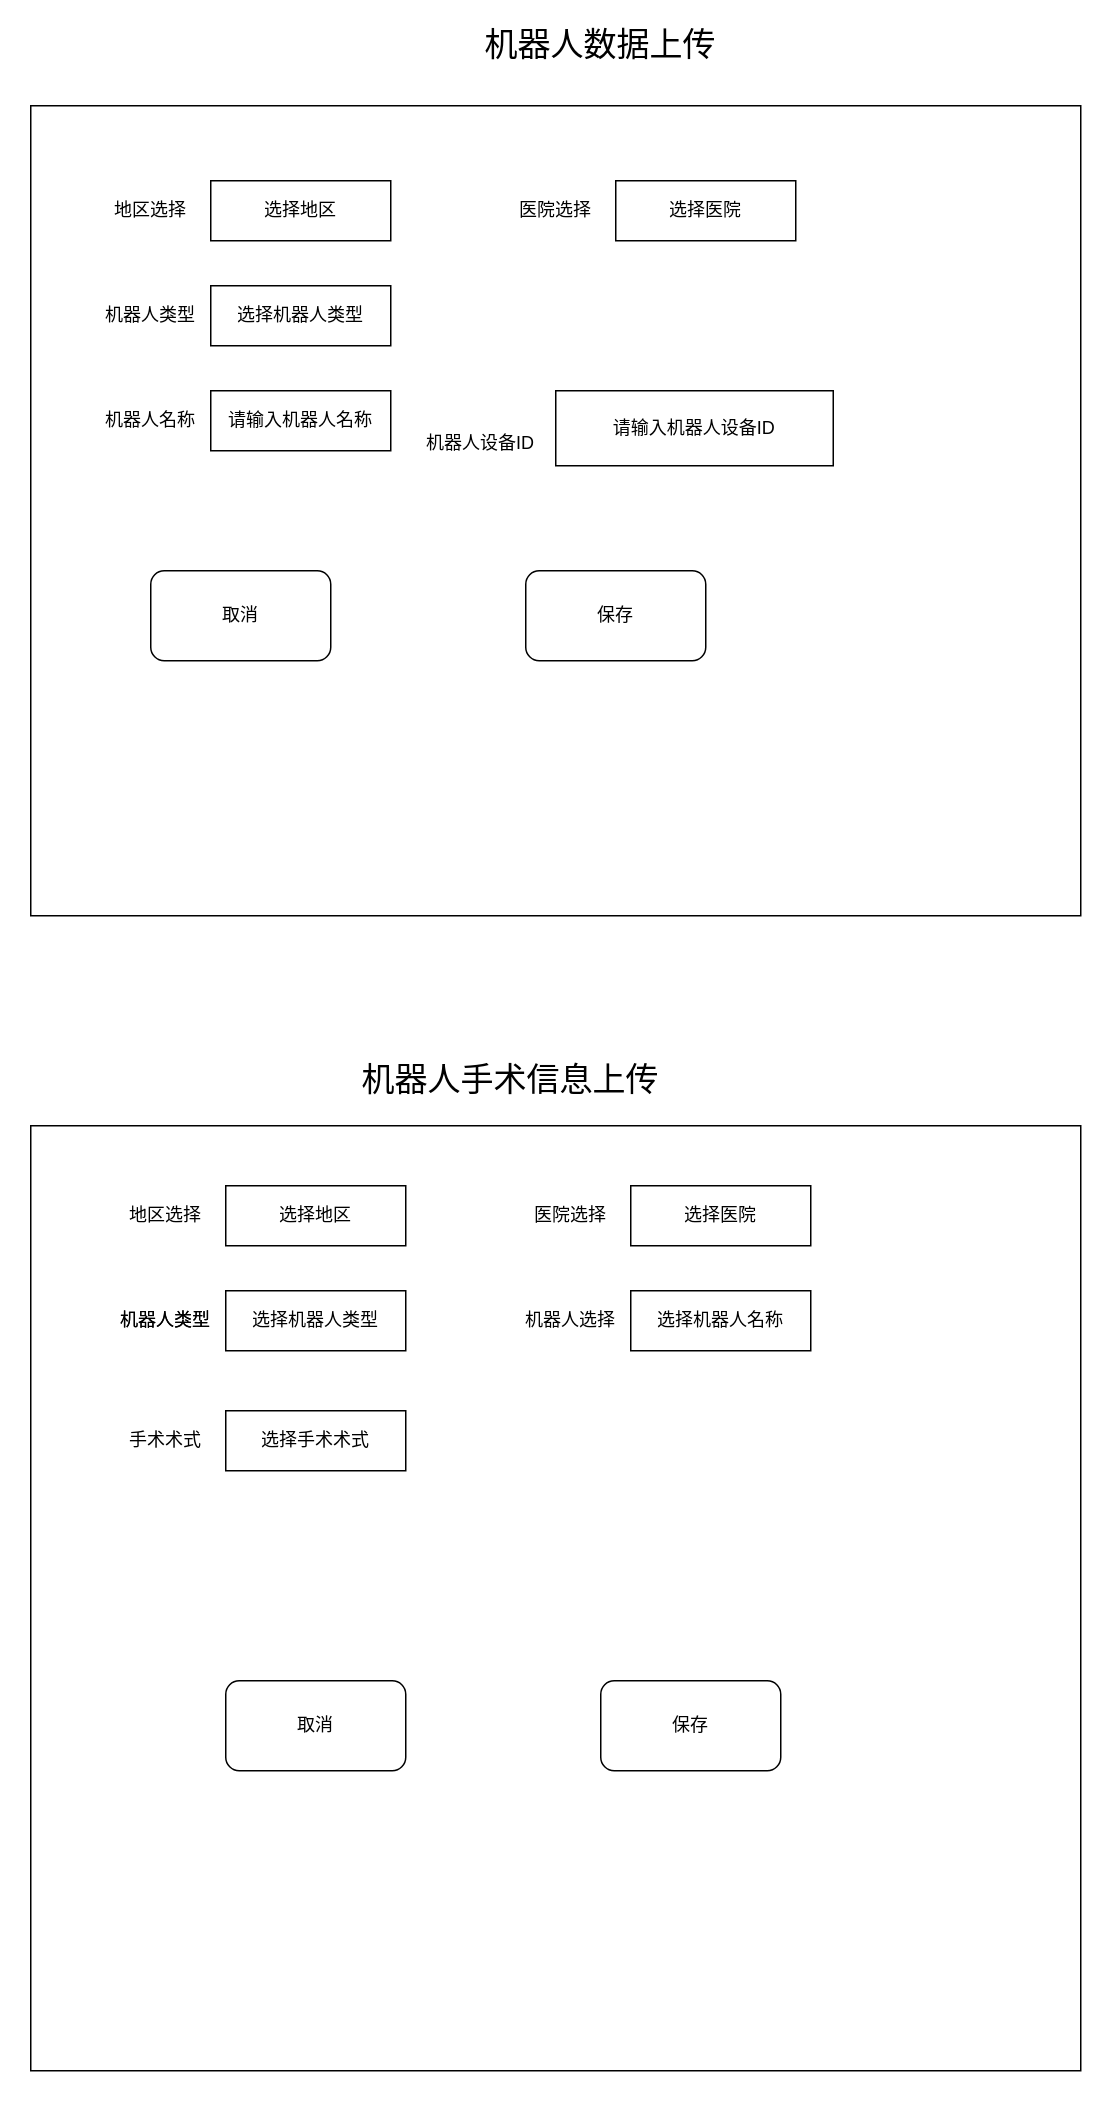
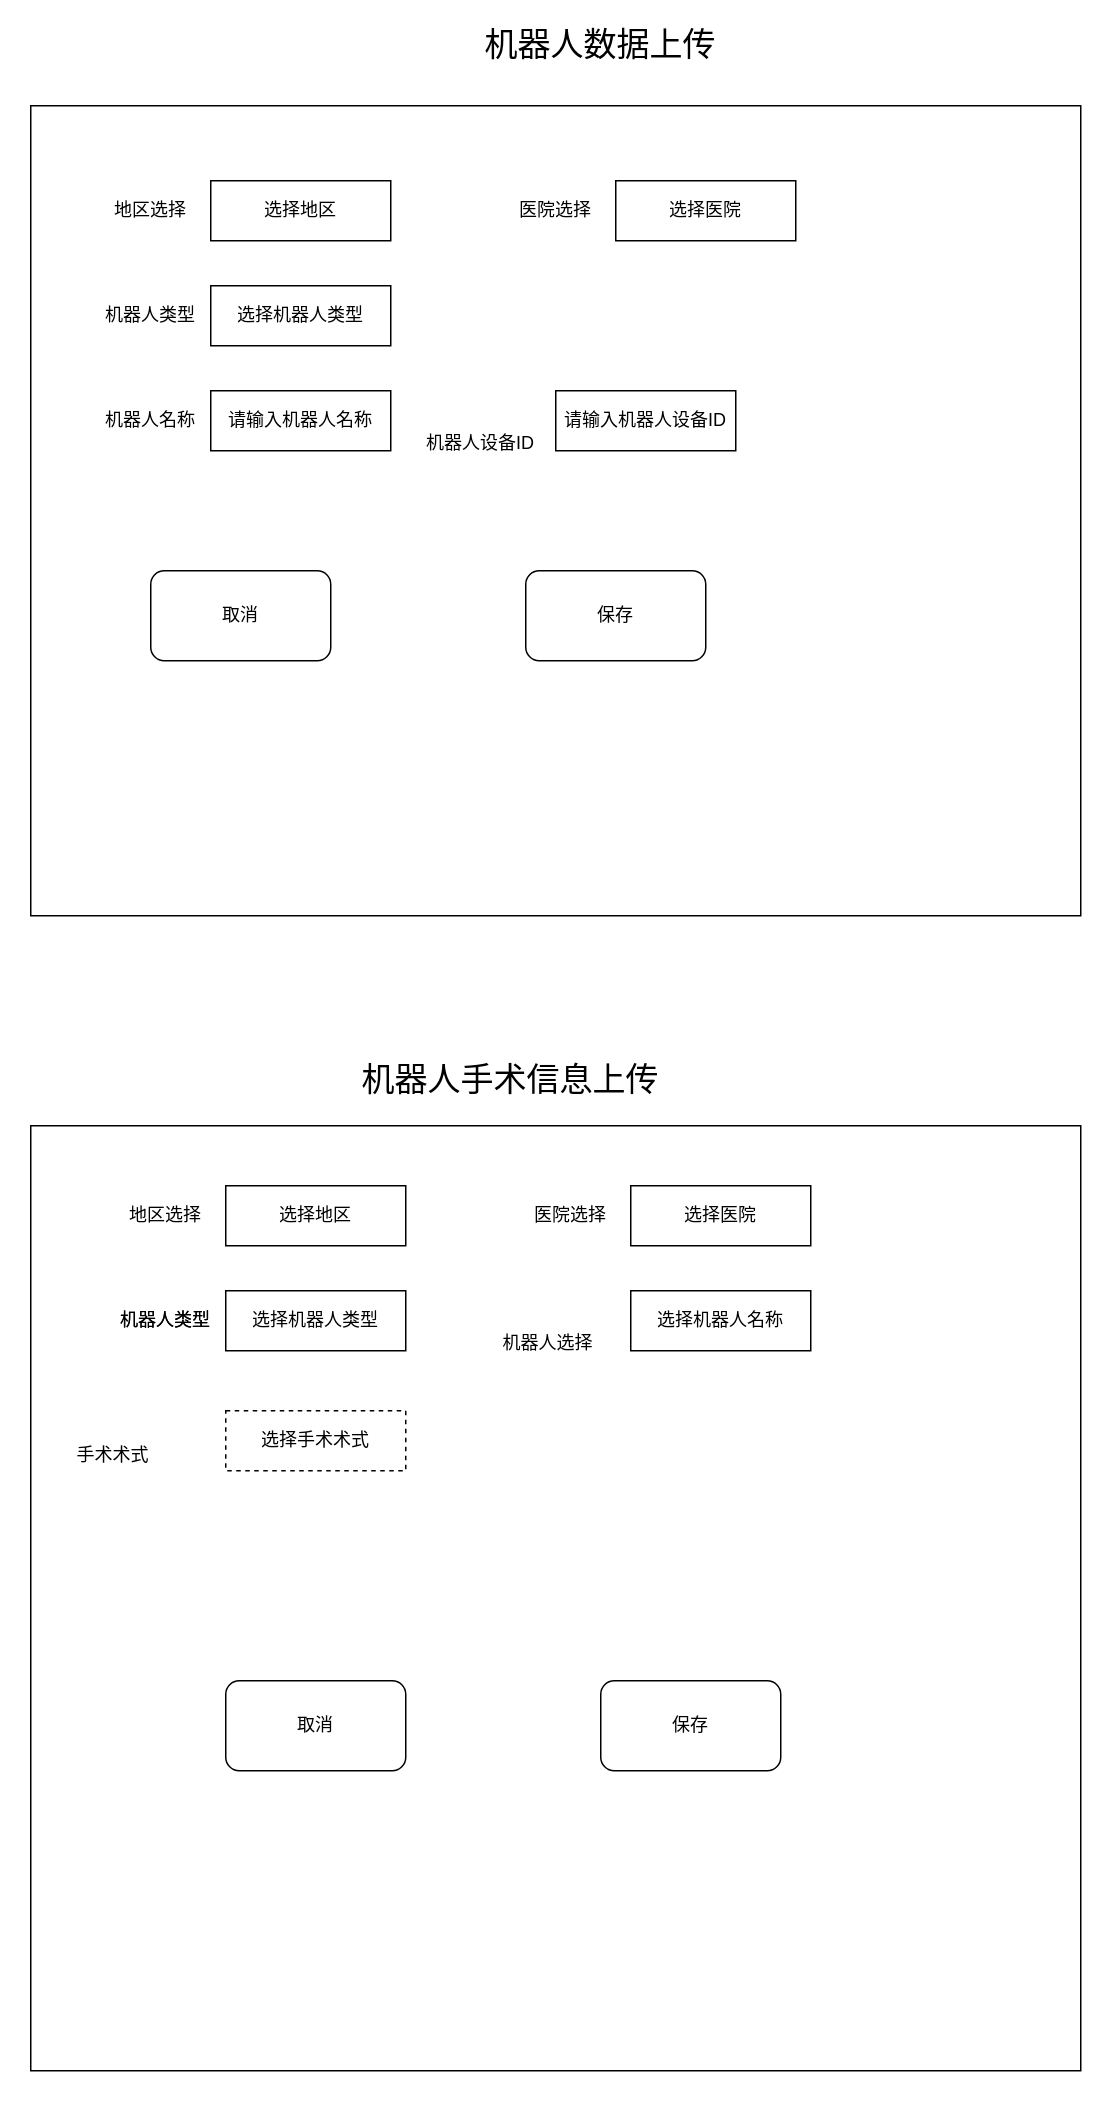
- <mxCell id="29" value="请输入机器人设备ID" style="rounded=0;whiteSpace=wrap;html=1;" vertex="1" parent="1"><mxGeometry x="370" y="260" width="185" height="50" as="geometry" /></mxCell>
+ <mxCell id="29" value="请输入机器人设备ID" style="rounded=0;whiteSpace=wrap;html=1;" vertex="1" parent="1"><mxGeometry x="370" y="260" width="120" height="40" as="geometry" /></mxCell>
- <mxCell id="24" value="机器人选择" style="text;html=1;strokeColor=none;fillColor=none;align=center;verticalAlign=middle;whiteSpace=wrap;rounded=0;" parent="1" vertex="1"><mxGeometry x="340" y="870" width="80" height="20" as="geometry" /></mxCell>
+ <mxCell id="24" value="机器人选择" style="text;html=1;strokeColor=none;fillColor=none;align=center;verticalAlign=middle;whiteSpace=wrap;rounded=0;" parent="1" vertex="1"><mxGeometry x="325" y="885" width="80" height="20" as="geometry" /></mxCell>
- <mxCell id="25" value="手术术式" style="text;html=1;strokeColor=none;fillColor=none;align=center;verticalAlign=middle;whiteSpace=wrap;rounded=0;" parent="1" vertex="1"><mxGeometry x="70" y="950" width="80" height="20" as="geometry" /></mxCell>
+ <mxCell id="25" value="手术术式" style="text;html=1;strokeColor=none;fillColor=none;align=center;verticalAlign=middle;whiteSpace=wrap;rounded=0;" parent="1" vertex="1"><mxGeometry x="35" y="960" width="80" height="20" as="geometry" /></mxCell>
- <mxCell id="26" value="选择手术术式" style="rounded=0;whiteSpace=wrap;html=1;" parent="1" vertex="1"><mxGeometry x="150" y="940" width="120" height="40" as="geometry" /></mxCell>
+ <mxCell id="26" value="选择手术术式" style="rounded=0;whiteSpace=wrap;html=1;dashed=1;" parent="1" vertex="1"><mxGeometry x="150" y="940" width="120" height="40" as="geometry" /></mxCell>
